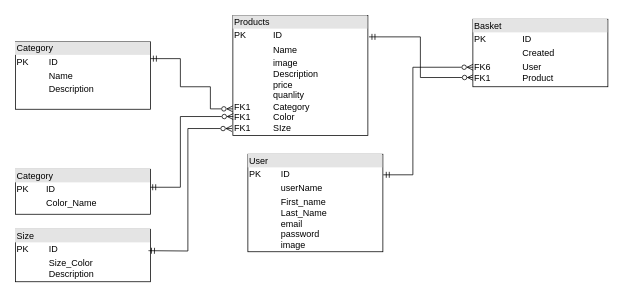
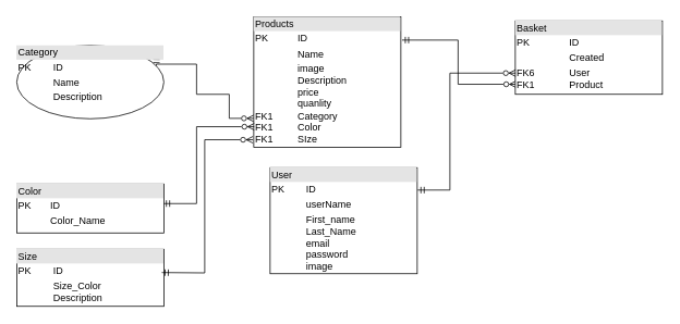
- <mxCell id="8" value="&lt;div style=&quot;box-sizing:border-box;width:100%;background:#e4e4e4;padding:2px;&quot;&gt;Category&lt;/div&gt;&lt;table style=&quot;width:100%;font-size:1em;&quot; cellpadding=&quot;2&quot; cellspacing=&quot;0&quot;&gt;&lt;tbody&gt;&lt;tr&gt;&lt;td&gt;PK&lt;/td&gt;&lt;td&gt;ID&lt;/td&gt;&lt;/tr&gt;&lt;tr&gt;&lt;td&gt;&lt;br&gt;&lt;/td&gt;&lt;td&gt;Name&lt;br&gt;&lt;/td&gt;&lt;/tr&gt;&lt;tr&gt;&lt;td&gt;&lt;/td&gt;&lt;td&gt;Description&lt;/td&gt;&lt;/tr&gt;&lt;/tbody&gt;&lt;/table&gt;" style="verticalAlign=top;align=left;overflow=fill;html=1;whiteSpace=wrap;" vertex="1" parent="1"><mxGeometry x="20" y="55" width="180" height="90" as="geometry" /></mxCell>
+ <mxCell id="8" value="&lt;div style=&quot;box-sizing:border-box;width:100%;background:#e4e4e4;padding:2px;&quot;&gt;Category&lt;/div&gt;&lt;table style=&quot;width:100%;font-size:1em;&quot; cellpadding=&quot;2&quot; cellspacing=&quot;0&quot;&gt;&lt;tbody&gt;&lt;tr&gt;&lt;td&gt;PK&lt;/td&gt;&lt;td&gt;ID&lt;/td&gt;&lt;/tr&gt;&lt;tr&gt;&lt;td&gt;&lt;br&gt;&lt;/td&gt;&lt;td&gt;Name&lt;br&gt;&lt;/td&gt;&lt;/tr&gt;&lt;tr&gt;&lt;td&gt;&lt;/td&gt;&lt;td&gt;Description&lt;/td&gt;&lt;/tr&gt;&lt;/tbody&gt;&lt;/table&gt;" style="ellipse;verticalAlign=top;align=left;overflow=fill;html=1;whiteSpace=wrap;" vertex="1" parent="1"><mxGeometry x="20" y="55" width="180" height="90" as="geometry" /></mxCell>
- <mxCell id="10" value="&lt;div style=&quot;box-sizing:border-box;width:100%;background:#e4e4e4;padding:2px;&quot;&gt;Category&lt;/div&gt;&lt;table style=&quot;width:100%;font-size:1em;&quot; cellpadding=&quot;2&quot; cellspacing=&quot;0&quot;&gt;&lt;tbody&gt;&lt;tr&gt;&lt;td&gt;PK&lt;/td&gt;&lt;td&gt;ID&lt;/td&gt;&lt;/tr&gt;&lt;tr&gt;&lt;td&gt;&lt;br&gt;&lt;/td&gt;&lt;td&gt;Color_Name&lt;br&gt;&lt;/td&gt;&lt;/tr&gt;&lt;tr&gt;&lt;td&gt;&lt;/td&gt;&lt;td&gt;&lt;br&gt;&lt;/td&gt;&lt;/tr&gt;&lt;/tbody&gt;&lt;/table&gt;" style="verticalAlign=top;align=left;overflow=fill;html=1;whiteSpace=wrap;" vertex="1" parent="1"><mxGeometry x="20" y="225" width="180" height="60" as="geometry" /></mxCell>
+ <mxCell id="10" value="&lt;div style=&quot;box-sizing:border-box;width:100%;background:#e4e4e4;padding:2px;&quot;&gt;Color&lt;/div&gt;&lt;table style=&quot;width:100%;font-size:1em;&quot; cellpadding=&quot;2&quot; cellspacing=&quot;0&quot;&gt;&lt;tbody&gt;&lt;tr&gt;&lt;td&gt;PK&lt;/td&gt;&lt;td&gt;ID&lt;/td&gt;&lt;/tr&gt;&lt;tr&gt;&lt;td&gt;&lt;br&gt;&lt;/td&gt;&lt;td&gt;Color_Name&lt;br&gt;&lt;/td&gt;&lt;/tr&gt;&lt;tr&gt;&lt;td&gt;&lt;/td&gt;&lt;td&gt;&lt;br&gt;&lt;/td&gt;&lt;/tr&gt;&lt;/tbody&gt;&lt;/table&gt;" style="verticalAlign=top;align=left;overflow=fill;html=1;whiteSpace=wrap;" vertex="1" parent="1"><mxGeometry x="20" y="225" width="180" height="60" as="geometry" /></mxCell>
